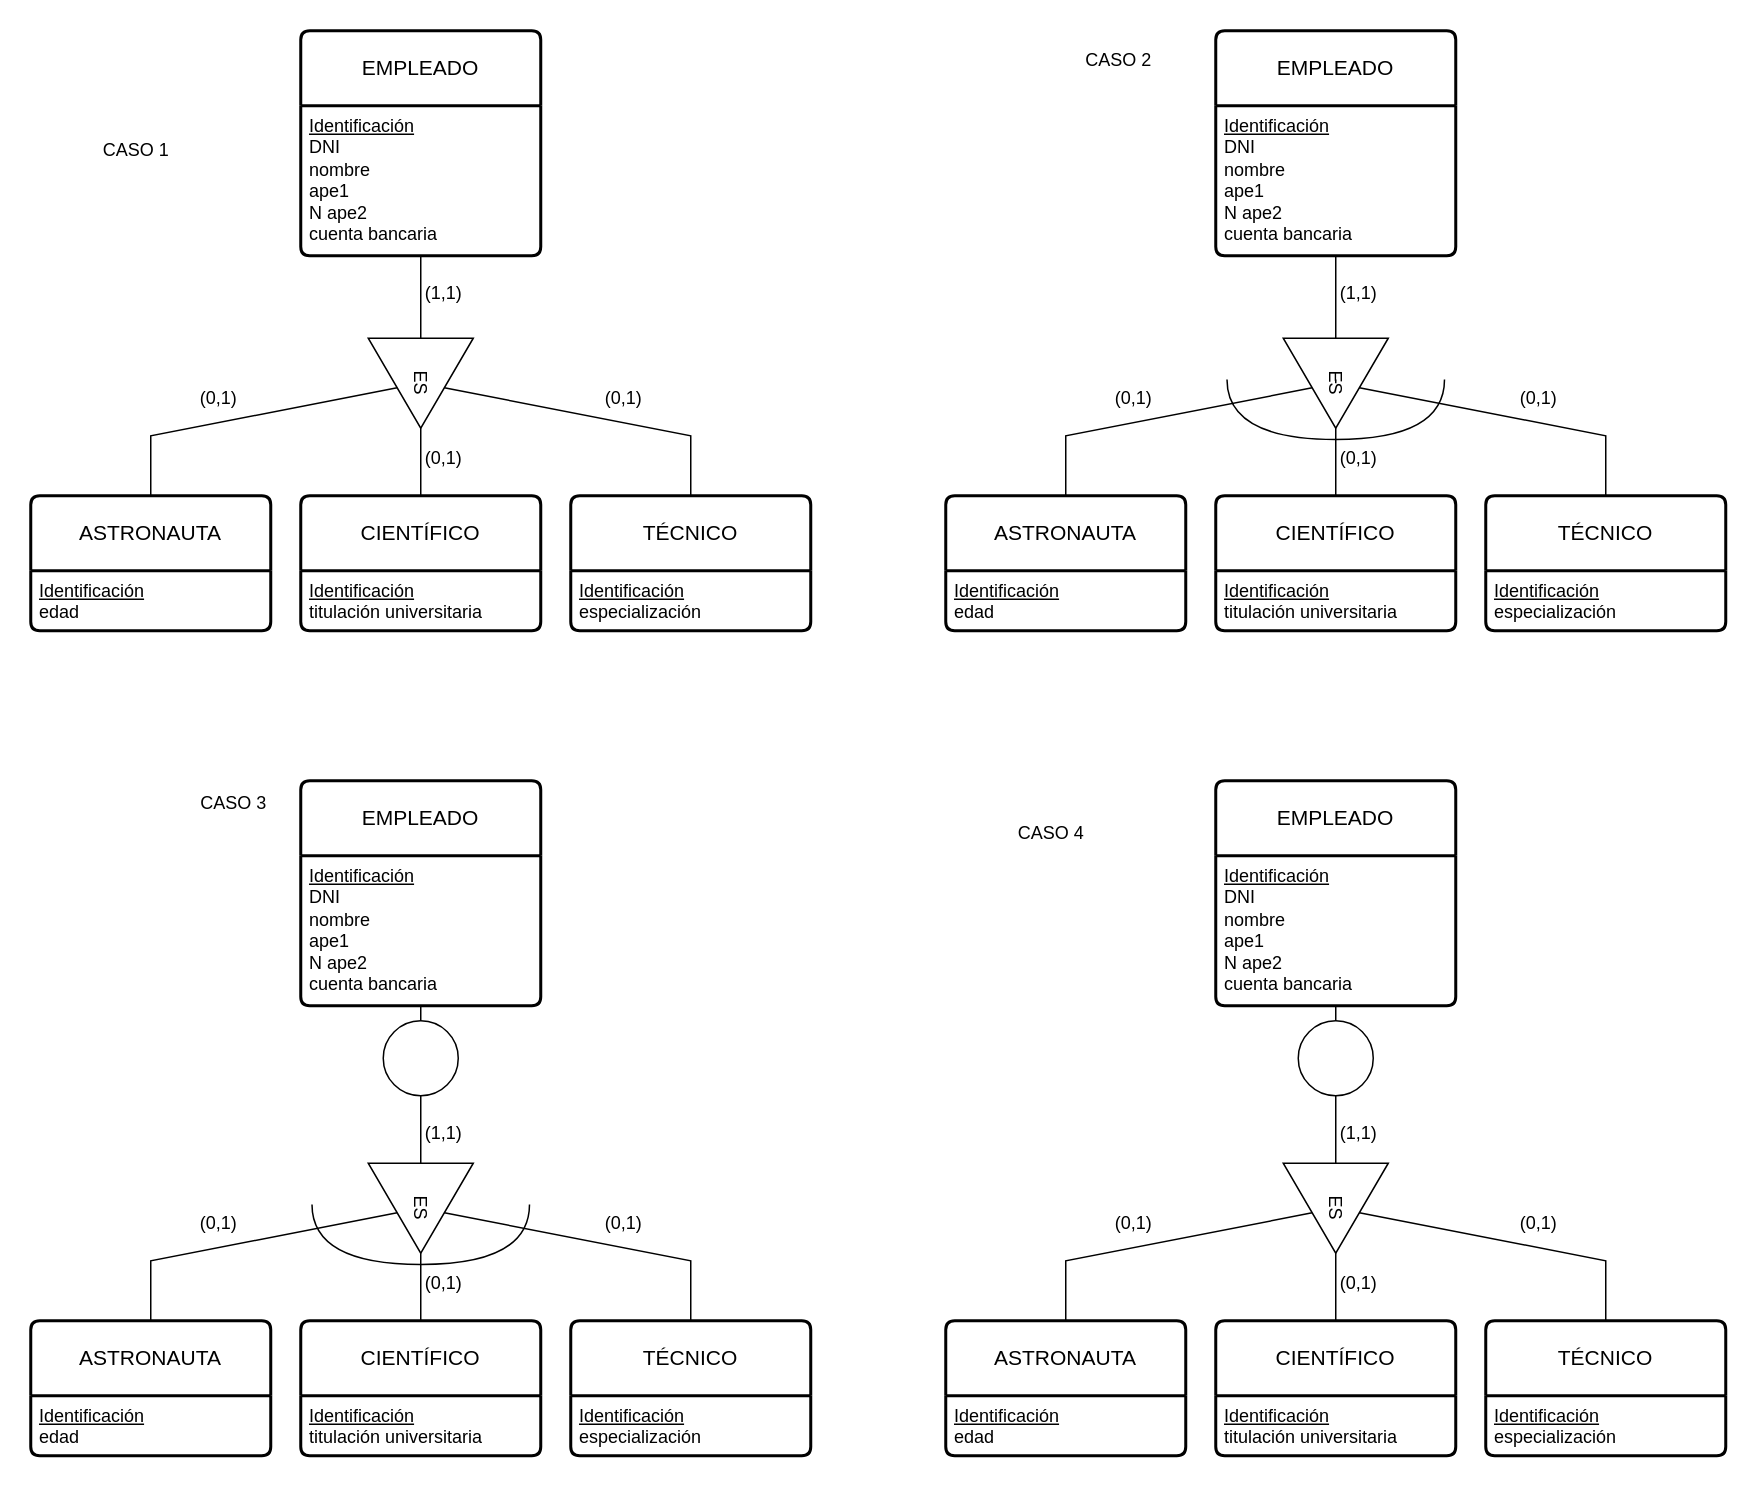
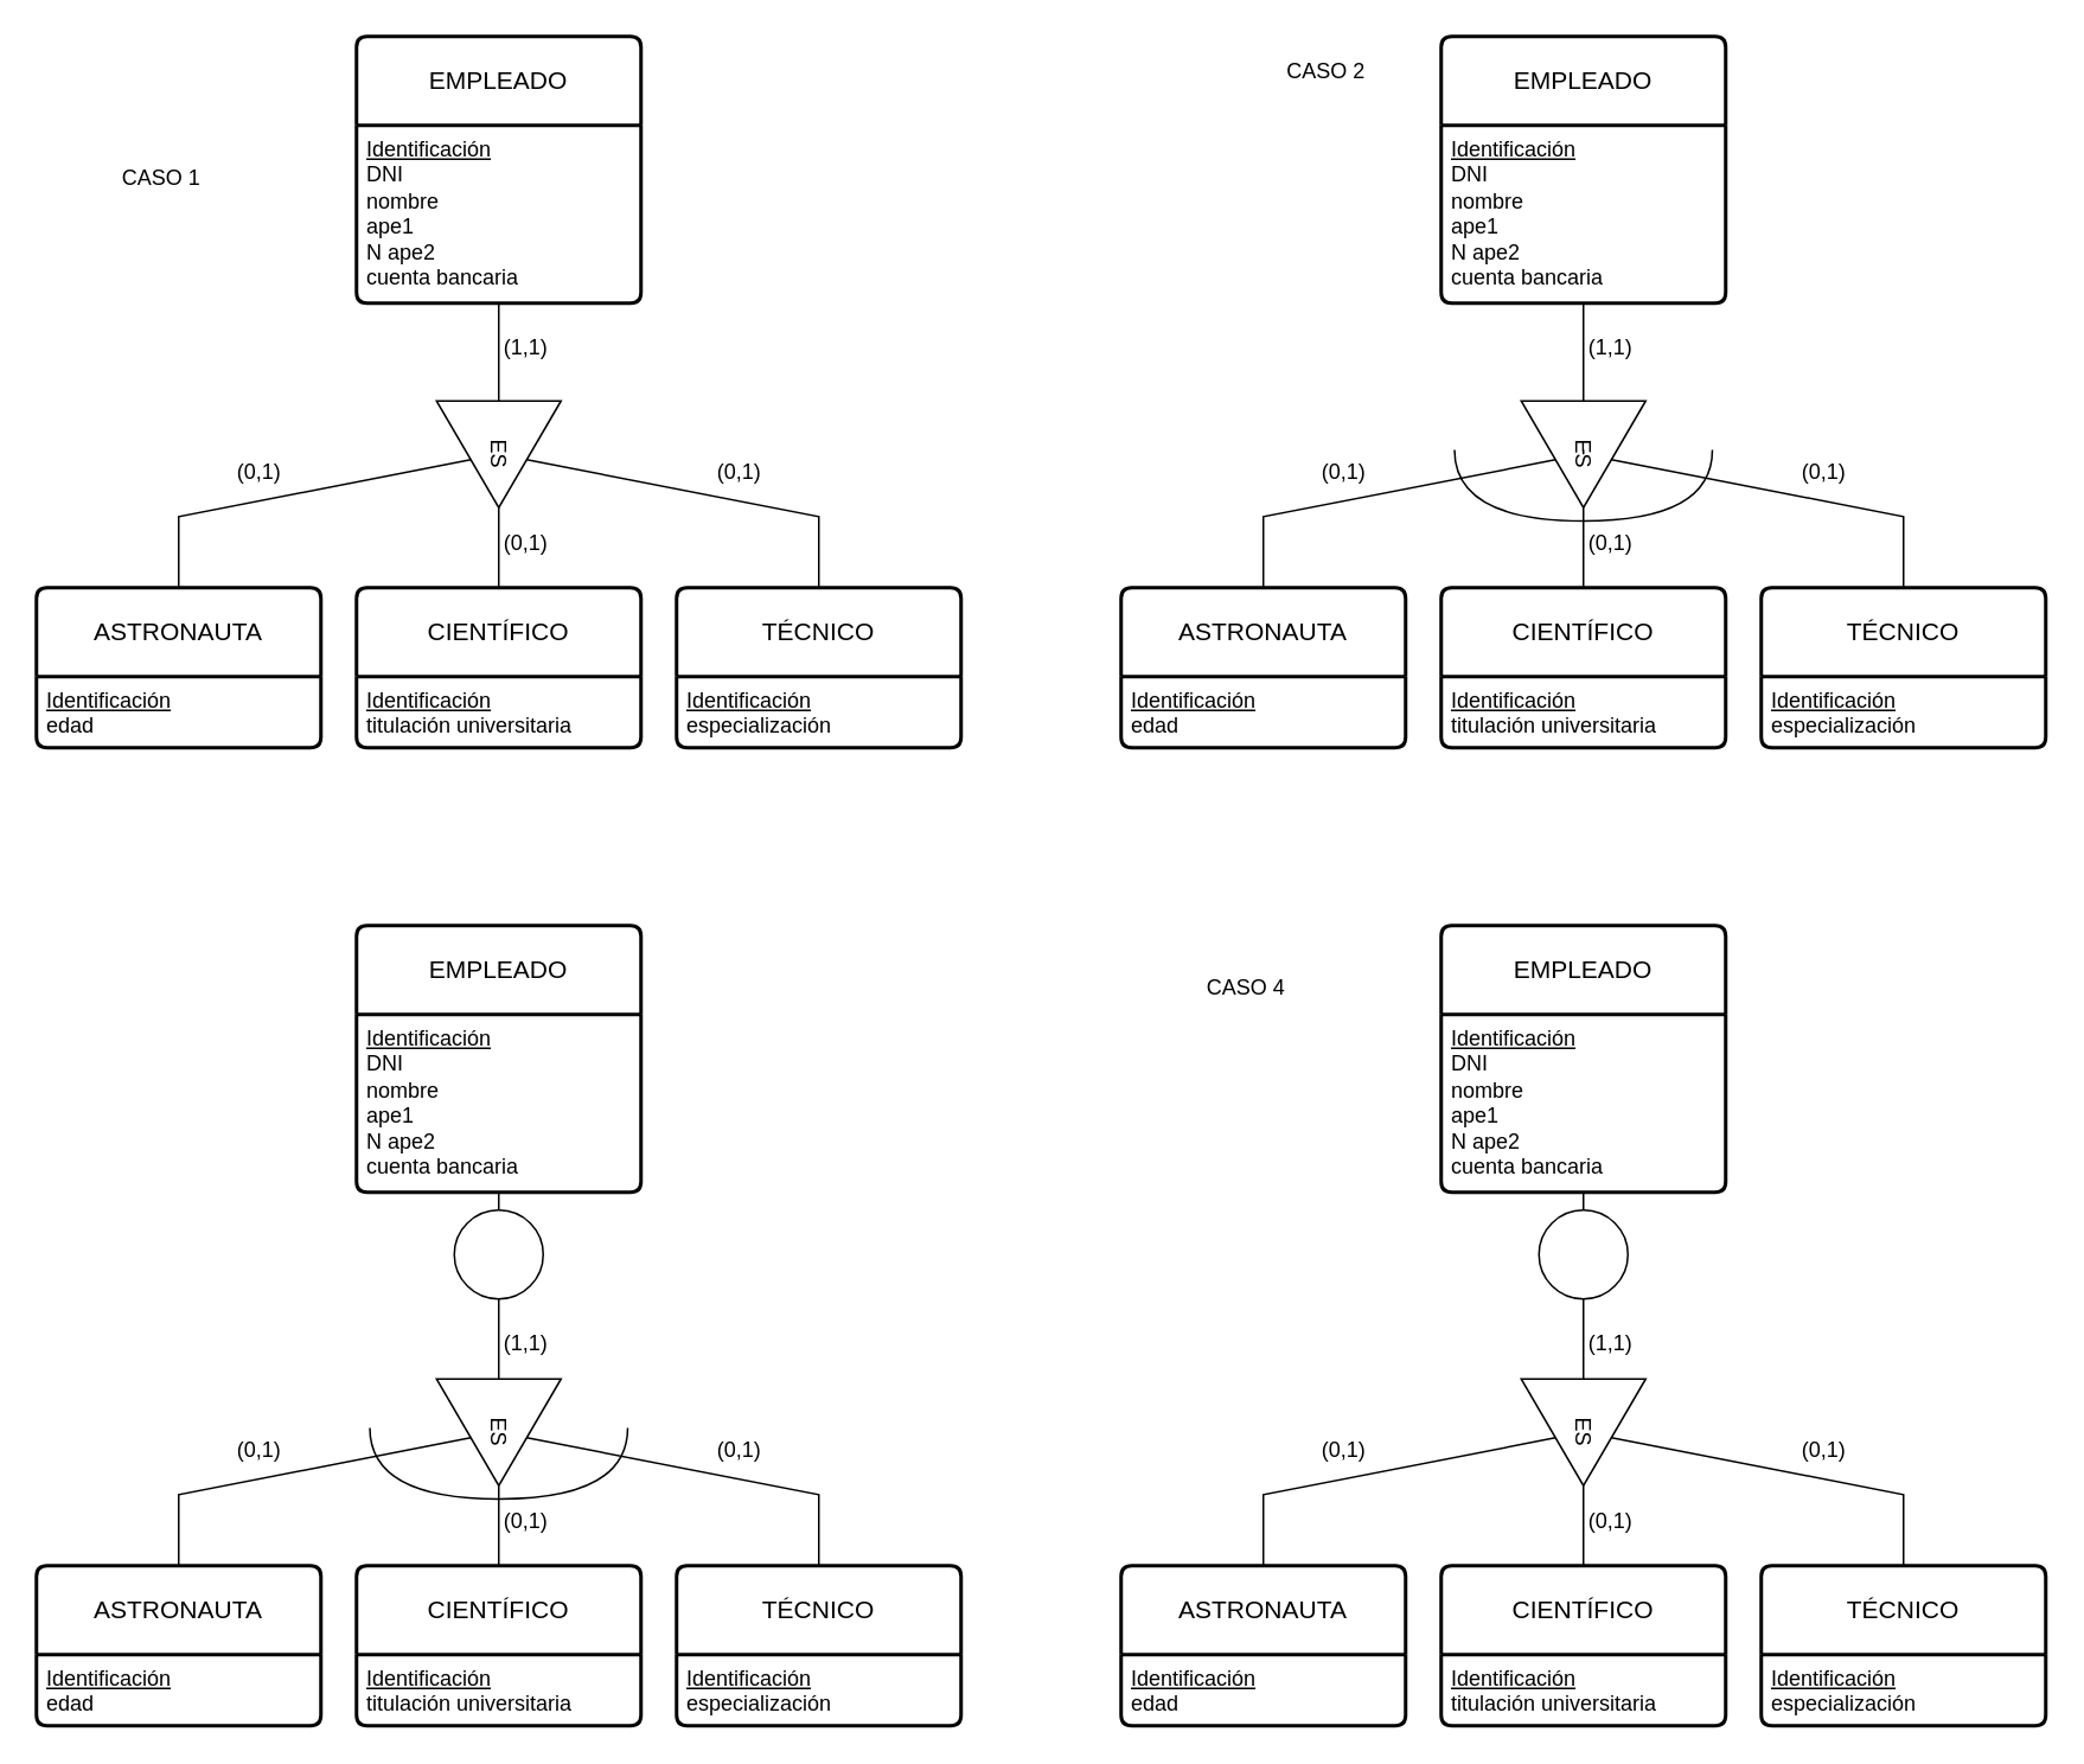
- <mxCell id="40" value="CASO 3" style="text;html=1;align=center;verticalAlign=middle;resizable=0;points=[];autosize=1;strokeColor=none;fillColor=none;" vertex="1" parent="1"><mxGeometry x="120" y="520" width="70" height="30" as="geometry" /></mxCell>
